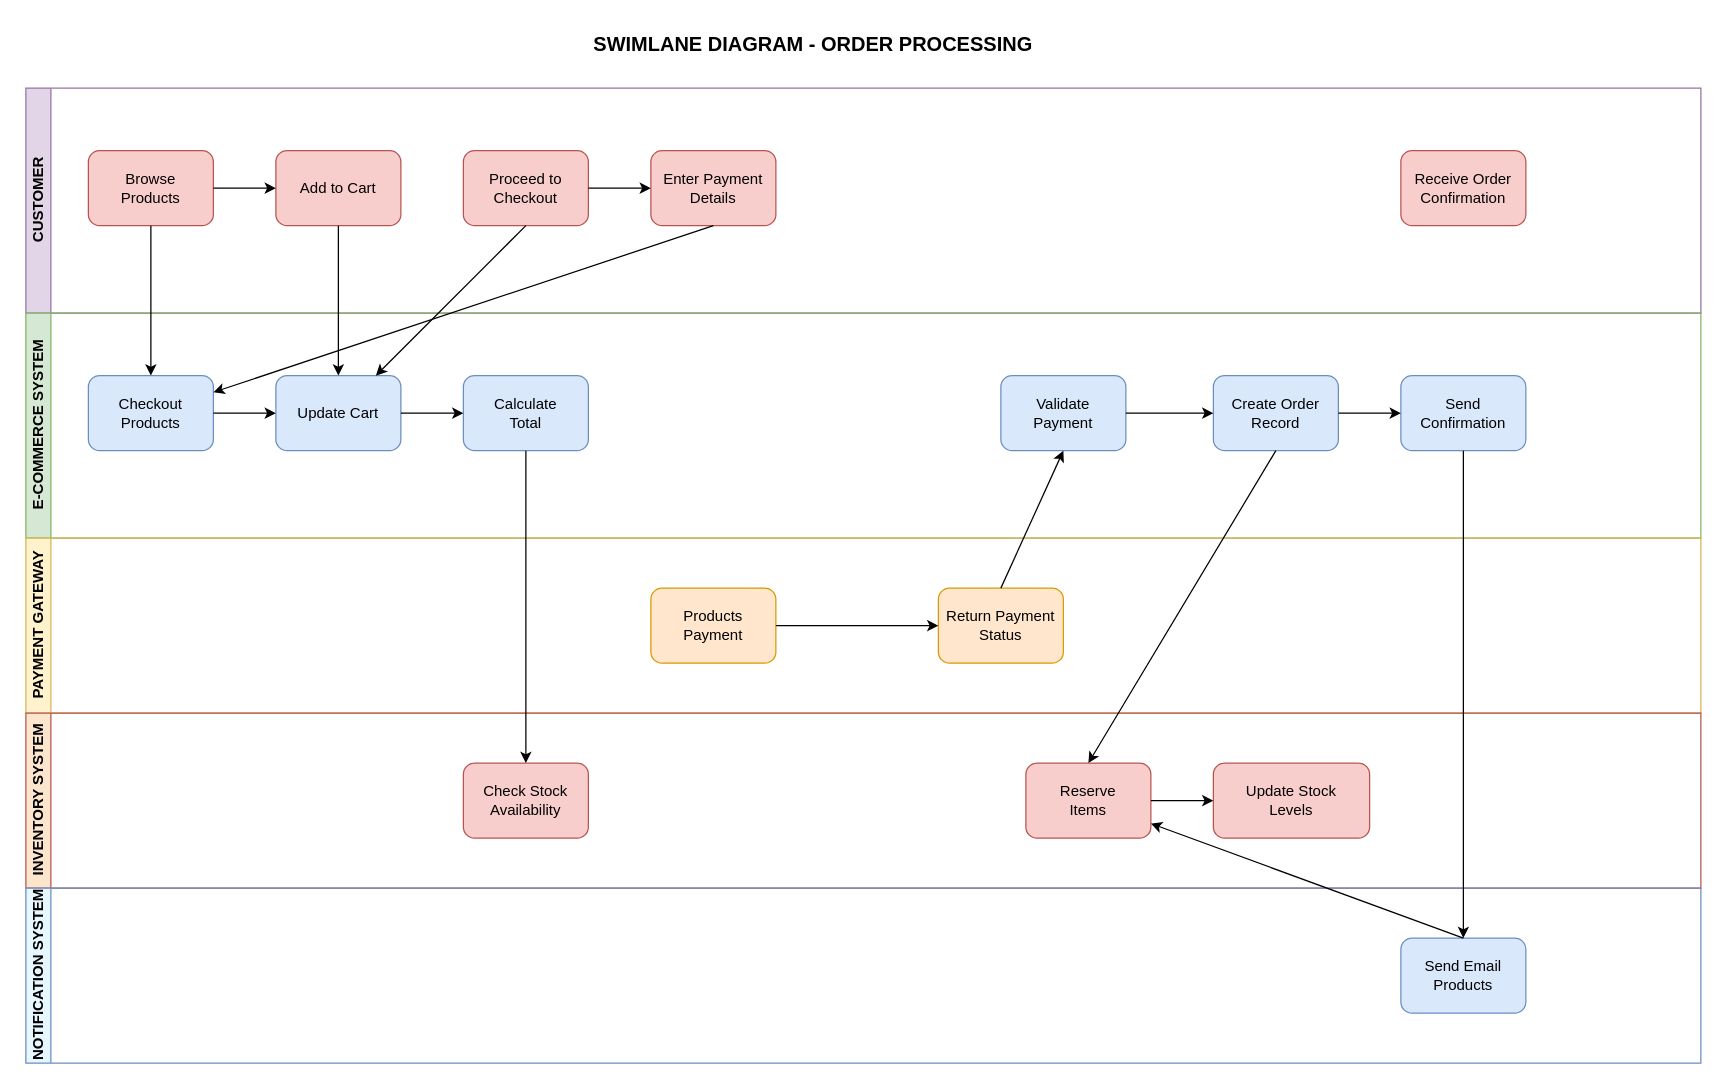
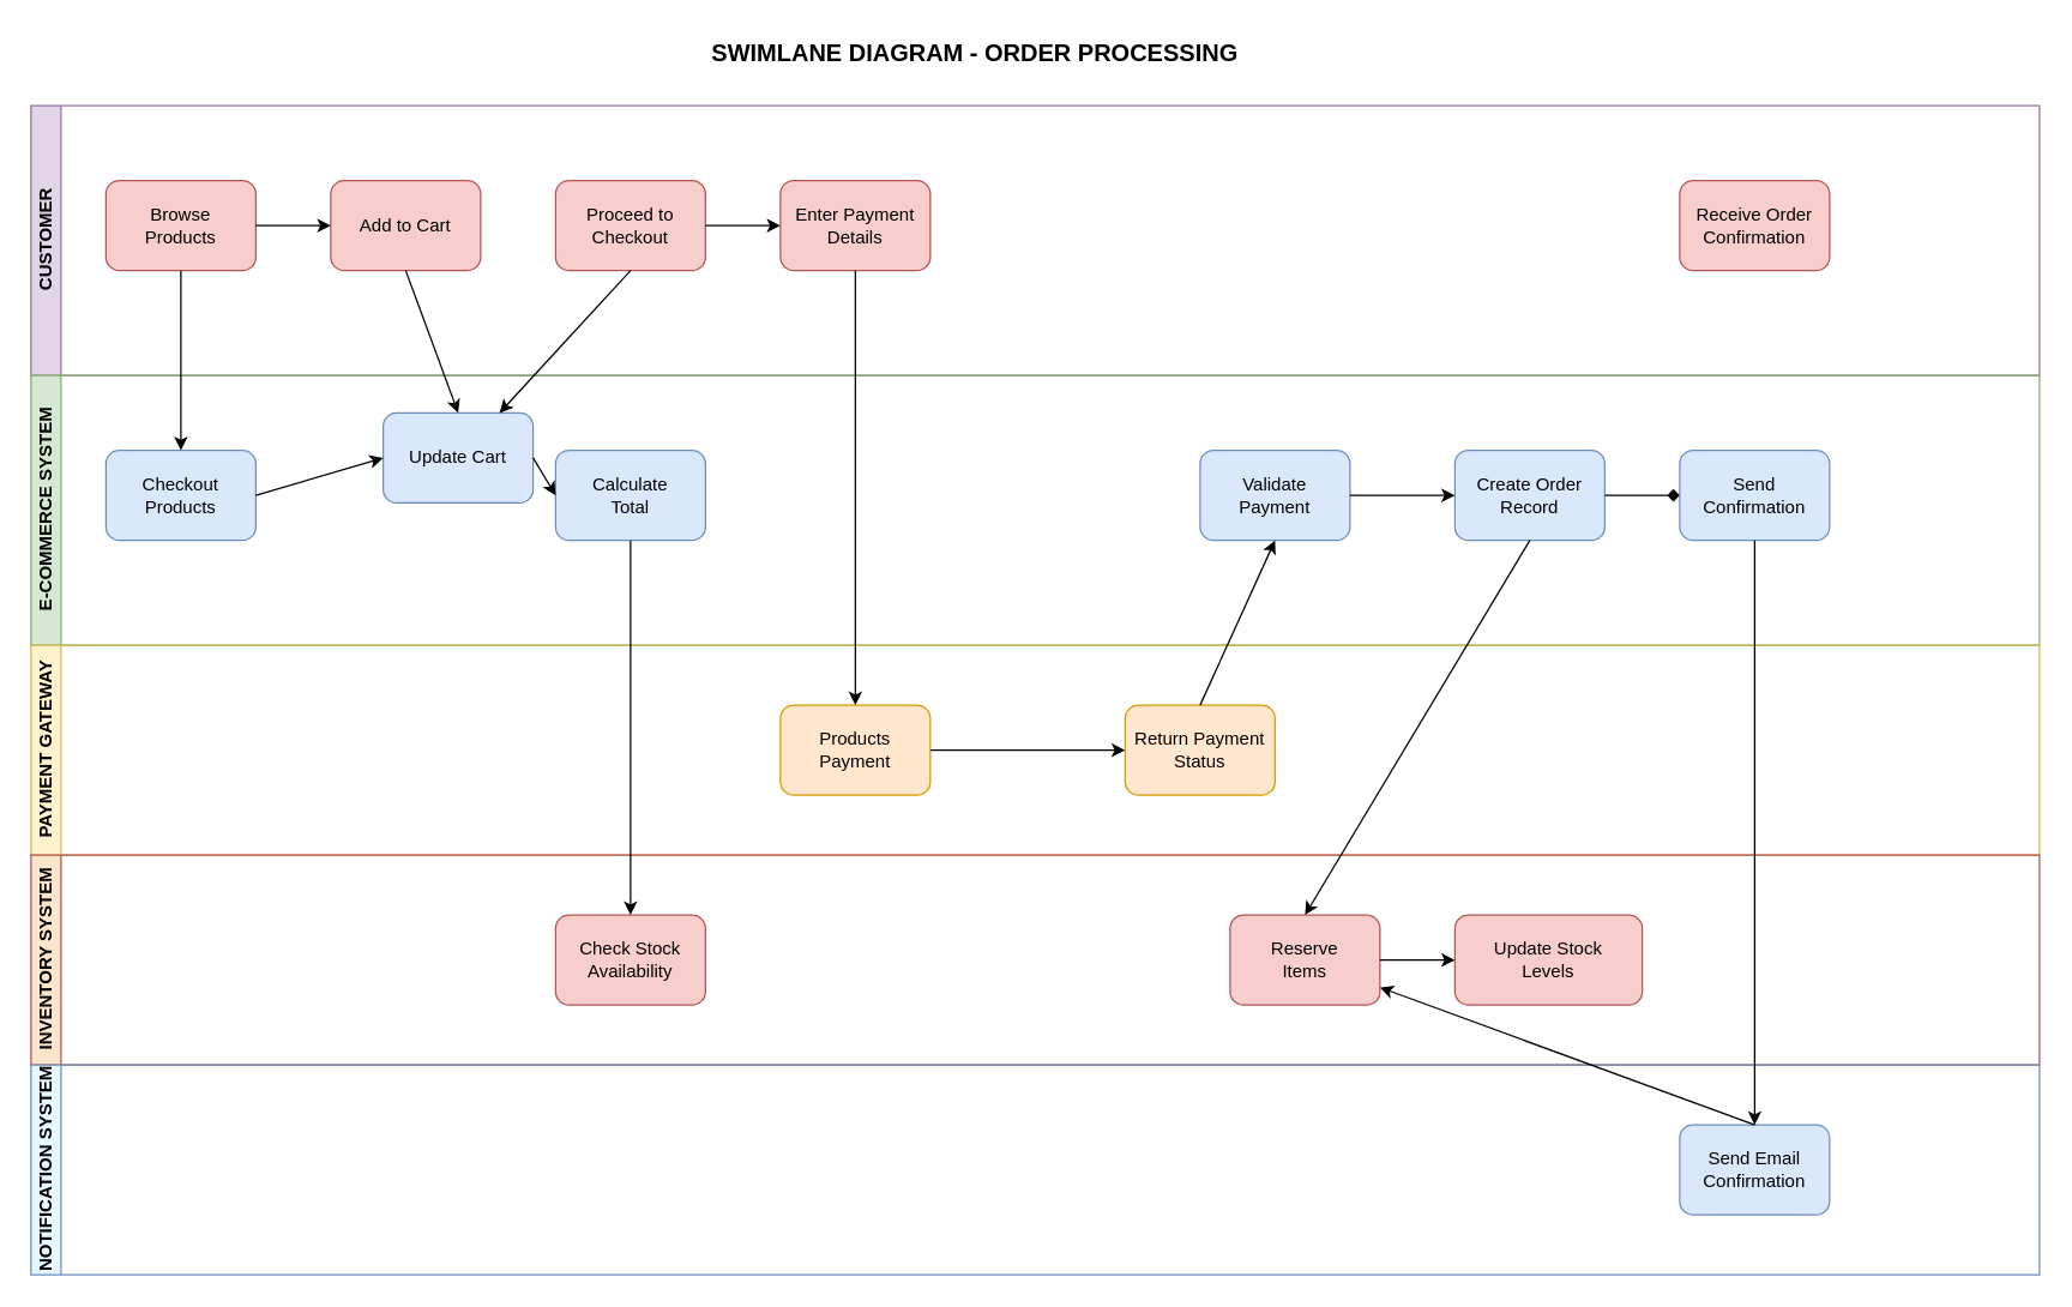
- <mxCell id="29" value="" style="endArrow=classic;html=1;rounded=0;exitX=0.5;exitY=1;exitDx=0;exitDy=0;" edge="1" parent="1" source="7" target="10"><mxGeometry width="50" height="50" relative="1" as="geometry"><mxPoint x="600" y="400" as="sourcePoint" /><mxPoint x="650" y="350" as="targetPoint" /></mxGeometry></mxCell>
+ <mxCell id="29" value="" style="endArrow=classic;html=1;rounded=0;exitX=0.5;exitY=1;exitDx=0;exitDy=0;entryX=0.5;entryY=0;entryDx=0;entryDy=0;" edge="1" parent="1" source="7" target="17"><mxGeometry width="50" height="50" relative="1" as="geometry"><mxPoint x="600" y="400" as="sourcePoint" /><mxPoint x="650" y="350" as="targetPoint" /></mxGeometry></mxCell>
- <mxCell id="11" value="Update Cart" style="rounded=1;whiteSpace=wrap;html=1;fillColor=#dae8fc;strokeColor=#6c8ebf;" vertex="1" parent="9"><mxGeometry x="200" y="50" width="100" height="60" as="geometry" /></mxCell>
+ <mxCell id="11" value="Update Cart" style="rounded=1;whiteSpace=wrap;html=1;fillColor=#dae8fc;strokeColor=#6c8ebf;" vertex="1" parent="9"><mxGeometry x="235" y="25" width="100" height="60" as="geometry" /></mxCell>
- <mxCell id="40" value="" style="endArrow=classic;html=1;rounded=0;exitX=1;exitY=0.5;exitDx=0;exitDy=0;entryX=0;entryY=0.5;entryDx=0;entryDy=0;" edge="1" parent="1" source="14" target="15"><mxGeometry width="50" height="50" relative="1" as="geometry"><mxPoint x="1000" y="500" as="sourcePoint" /><mxPoint x="1050" y="450" as="targetPoint" /></mxGeometry></mxCell>
+ <mxCell id="40" value="" style="endArrow=diamond;html=1;rounded=0;exitX=1;exitY=0.5;exitDx=0;exitDy=0;entryX=0;entryY=0.5;entryDx=0;entryDy=0;" edge="1" parent="1" source="14" target="15"><mxGeometry width="50" height="50" relative="1" as="geometry"><mxPoint x="1000" y="500" as="sourcePoint" /><mxPoint x="1050" y="450" as="targetPoint" /></mxGeometry></mxCell>
- <mxCell id="24" value="Send Email&#10;Products" style="rounded=1;whiteSpace=wrap;html=1;fillColor=#dae8fc;strokeColor=#6c8ebf;" vertex="1" parent="23"><mxGeometry x="1100" y="40" width="100" height="60" as="geometry" /></mxCell>
+ <mxCell id="24" value="Send Email&#10;Confirmation" style="rounded=1;whiteSpace=wrap;html=1;fillColor=#dae8fc;strokeColor=#6c8ebf;" vertex="1" parent="23"><mxGeometry x="1100" y="40" width="100" height="60" as="geometry" /></mxCell>
